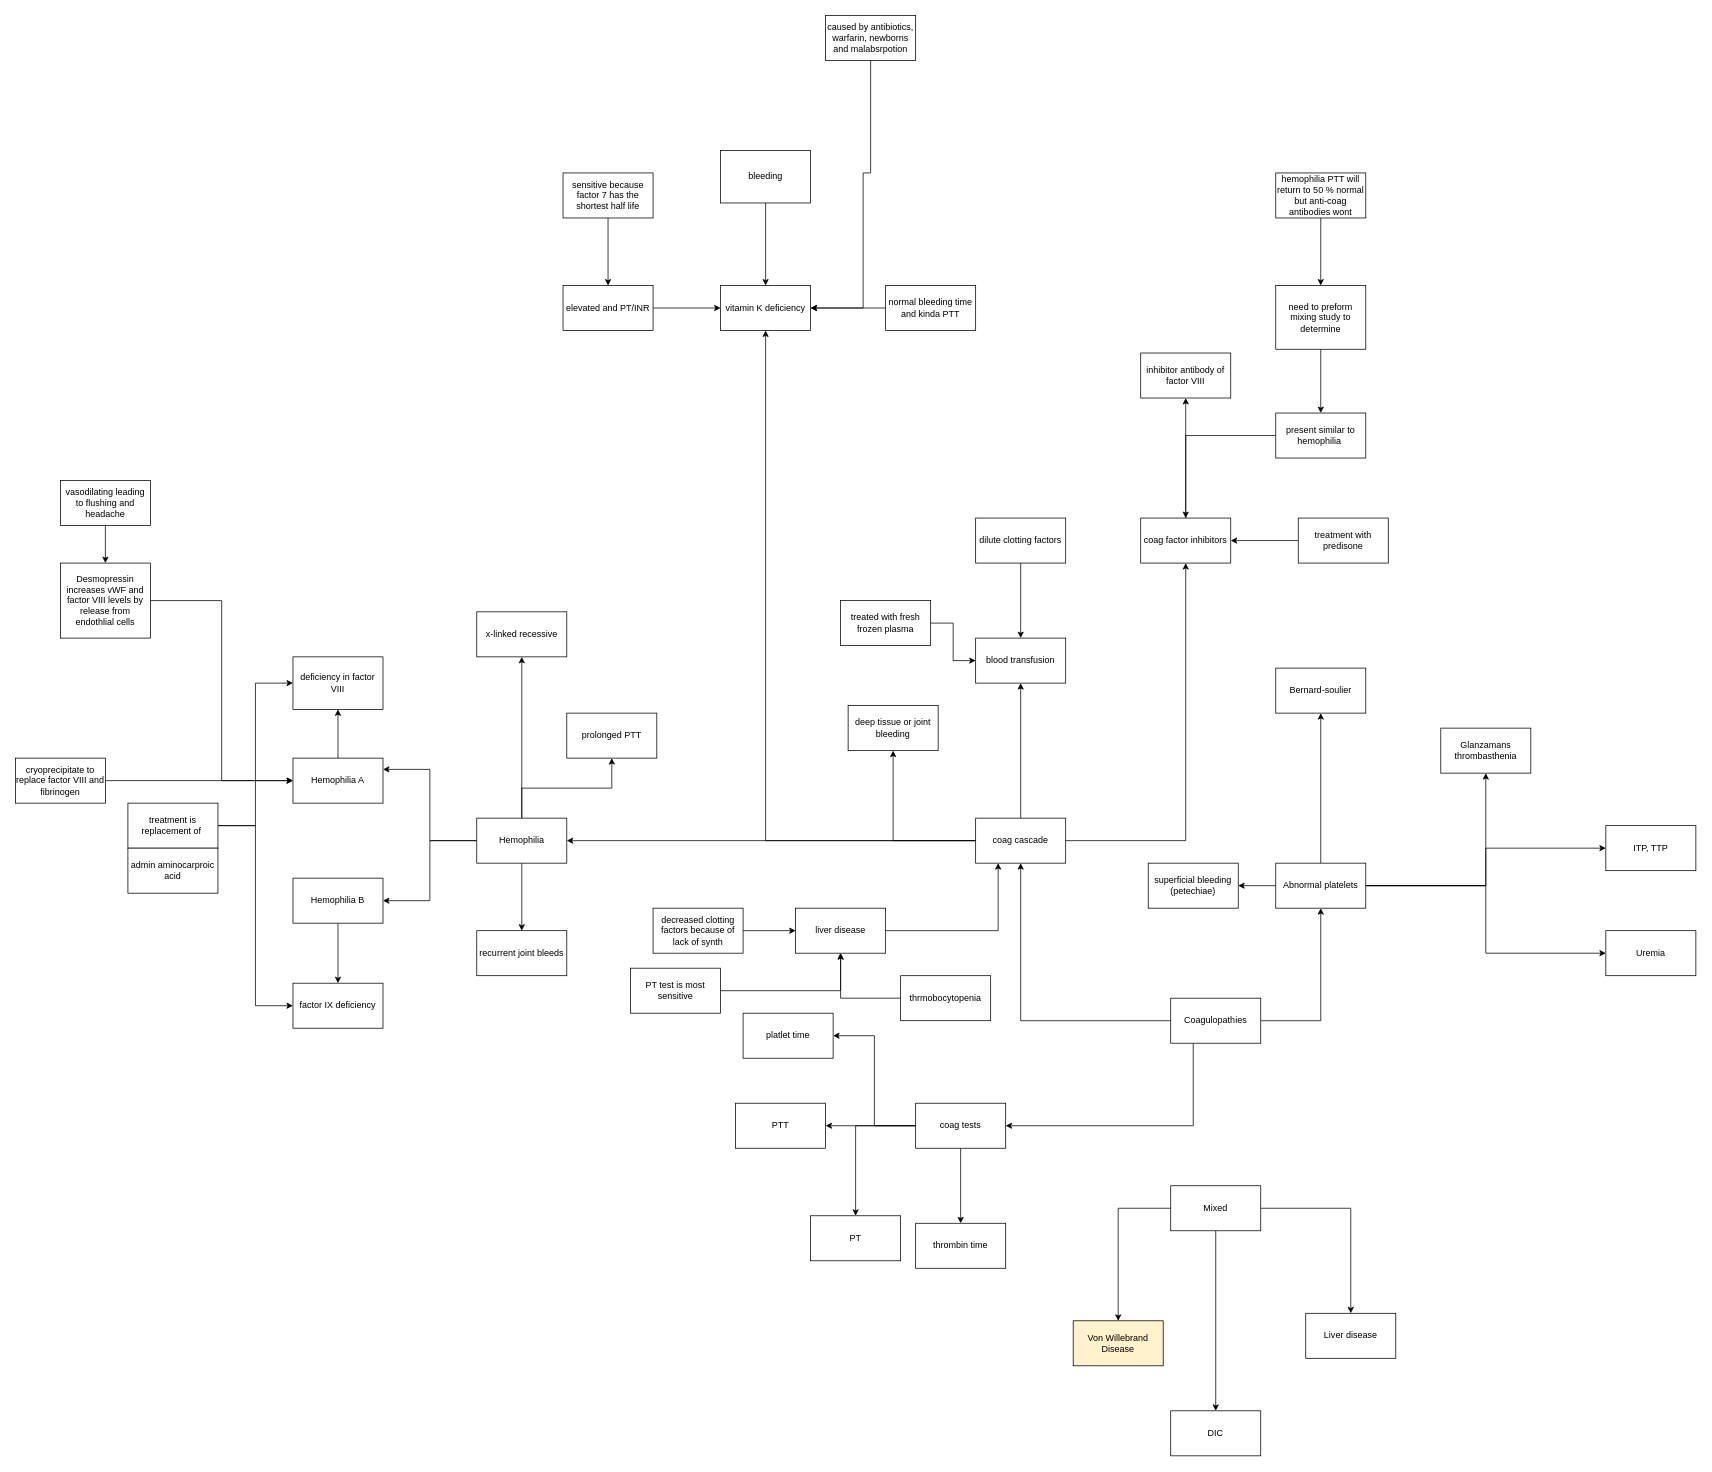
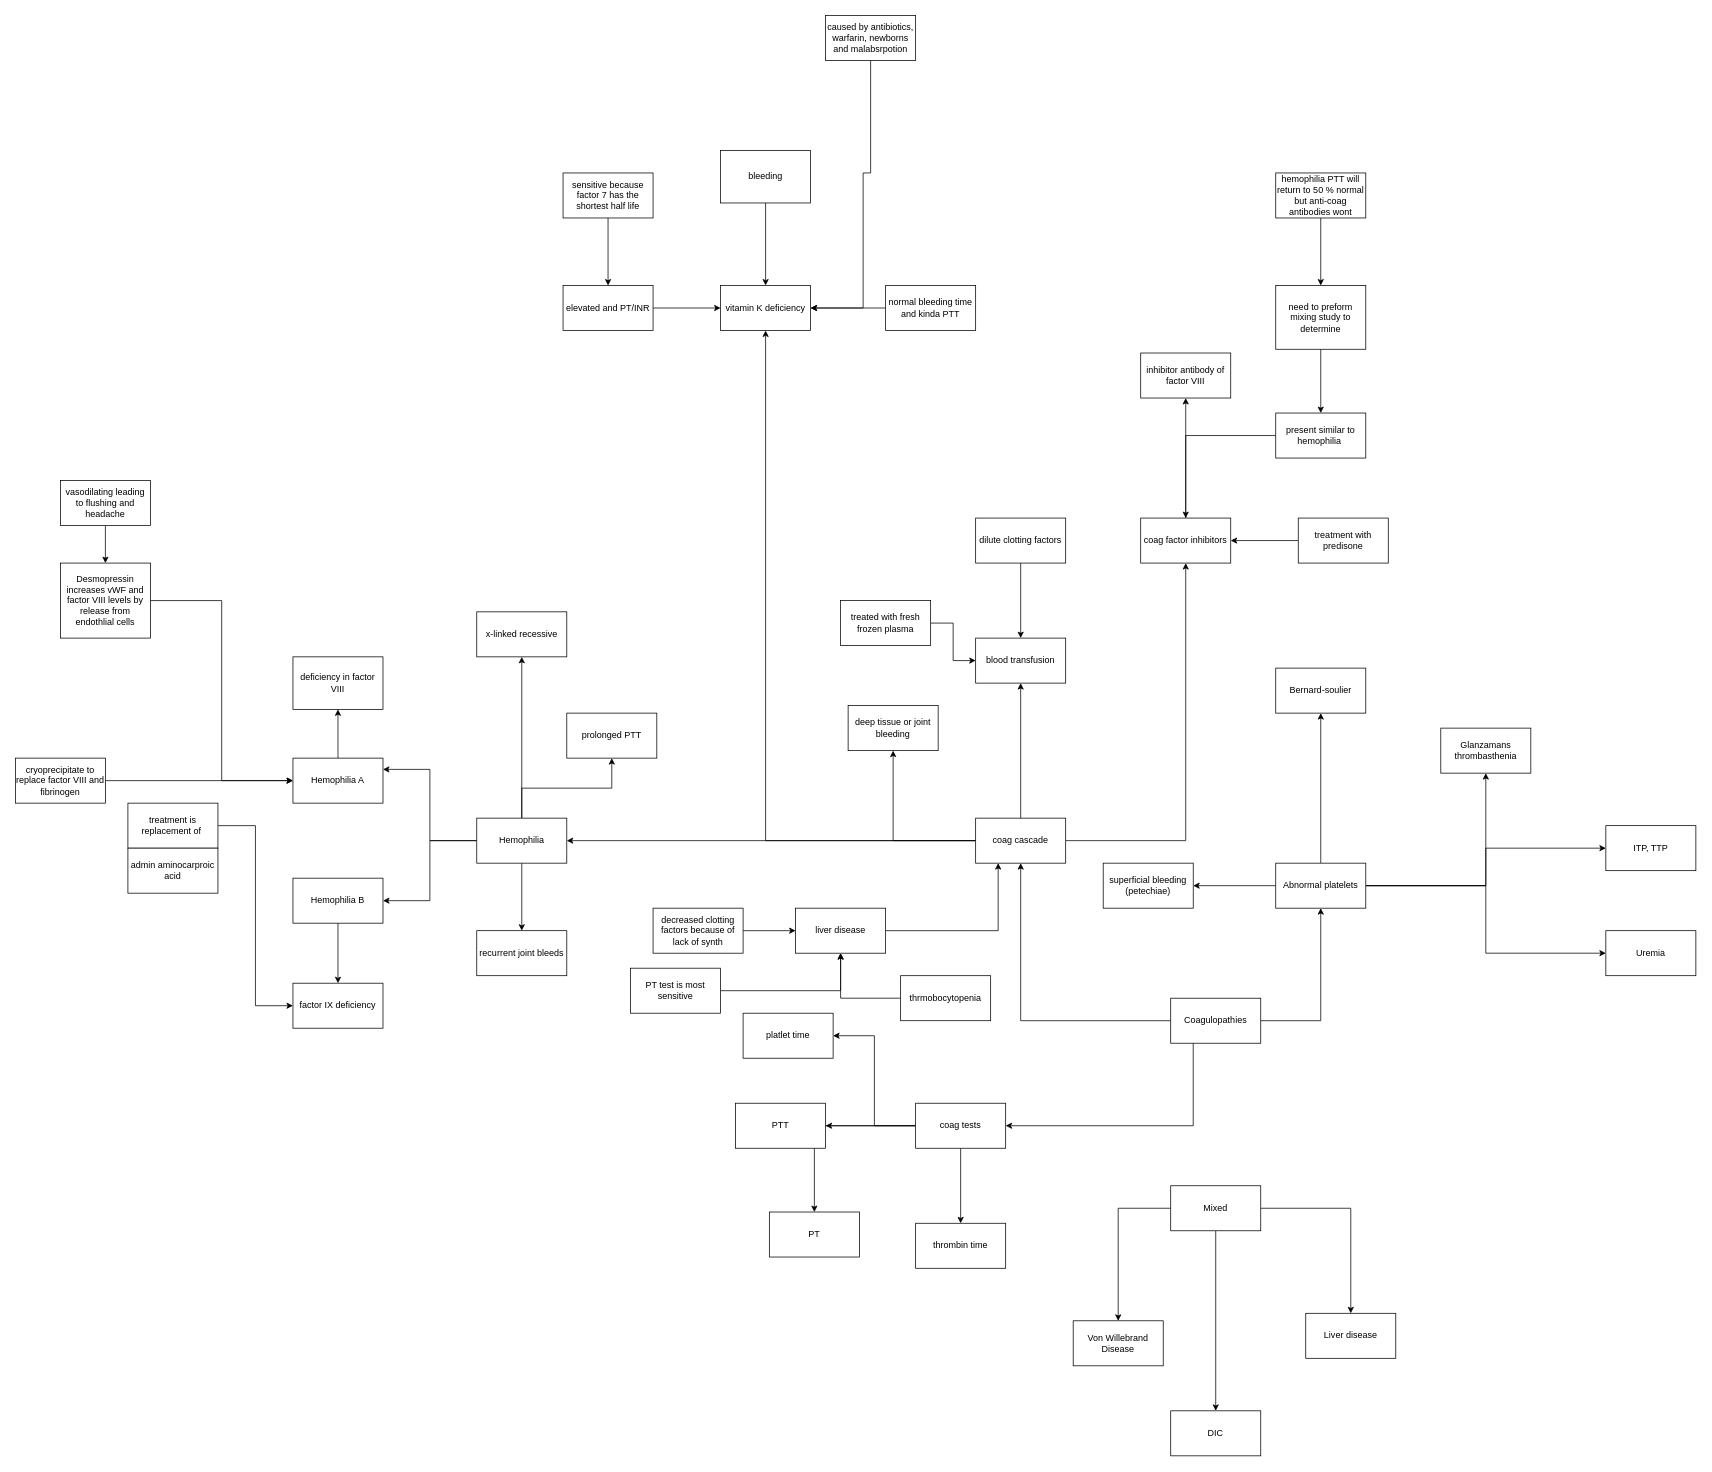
- <mxCell id="56" style="edgeStyle=orthogonalEdgeStyle;rounded=0;orthogonalLoop=1;jettySize=auto;html=1;entryX=0;entryY=0.5;entryDx=0;entryDy=0;" edge="1" parent="1" source="58" target="50"><mxGeometry relative="1" as="geometry" /></mxCell>
- <mxCell id="45" value="superficial bleeding (petechiae)" style="rounded=0;whiteSpace=wrap;html=1;" vertex="1" parent="1"><mxGeometry x="1530" y="1150" width="120" height="60" as="geometry" /></mxCell>
+ <mxCell id="45" value="superficial bleeding (petechiae)" style="rounded=0;whiteSpace=wrap;html=1;" vertex="1" parent="1"><mxGeometry x="1470" y="1150" width="120" height="60" as="geometry" /></mxCell>
- <mxCell id="43" value="PT" style="rounded=0;whiteSpace=wrap;html=1;" vertex="1" parent="1"><mxGeometry x="1080" y="1620" width="120" height="60" as="geometry" /></mxCell>
+ <mxCell id="43" value="PT" style="rounded=0;whiteSpace=wrap;html=1;" vertex="1" parent="1"><mxGeometry x="1025" y="1615" width="120" height="60" as="geometry" /></mxCell>
- <mxCell id="33" value="Von Willebrand Disease" style="rounded=0;whiteSpace=wrap;html=1;fillColor=#fff2cc;" vertex="1" parent="1"><mxGeometry x="1430" y="1760" width="120" height="60" as="geometry" /></mxCell>
+ <mxCell id="33" value="Von Willebrand Disease" style="rounded=0;whiteSpace=wrap;html=1;" vertex="1" parent="1"><mxGeometry x="1430" y="1760" width="120" height="60" as="geometry" /></mxCell>
